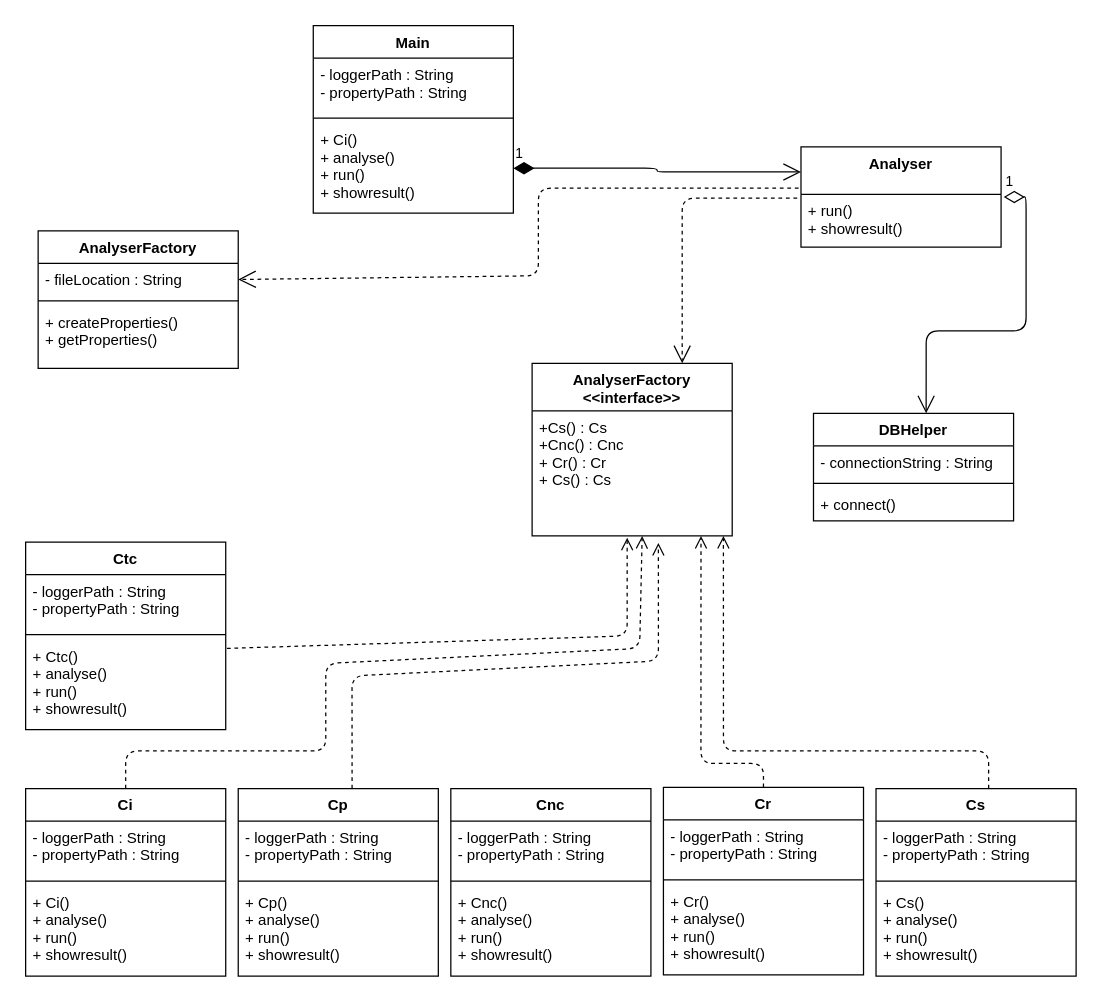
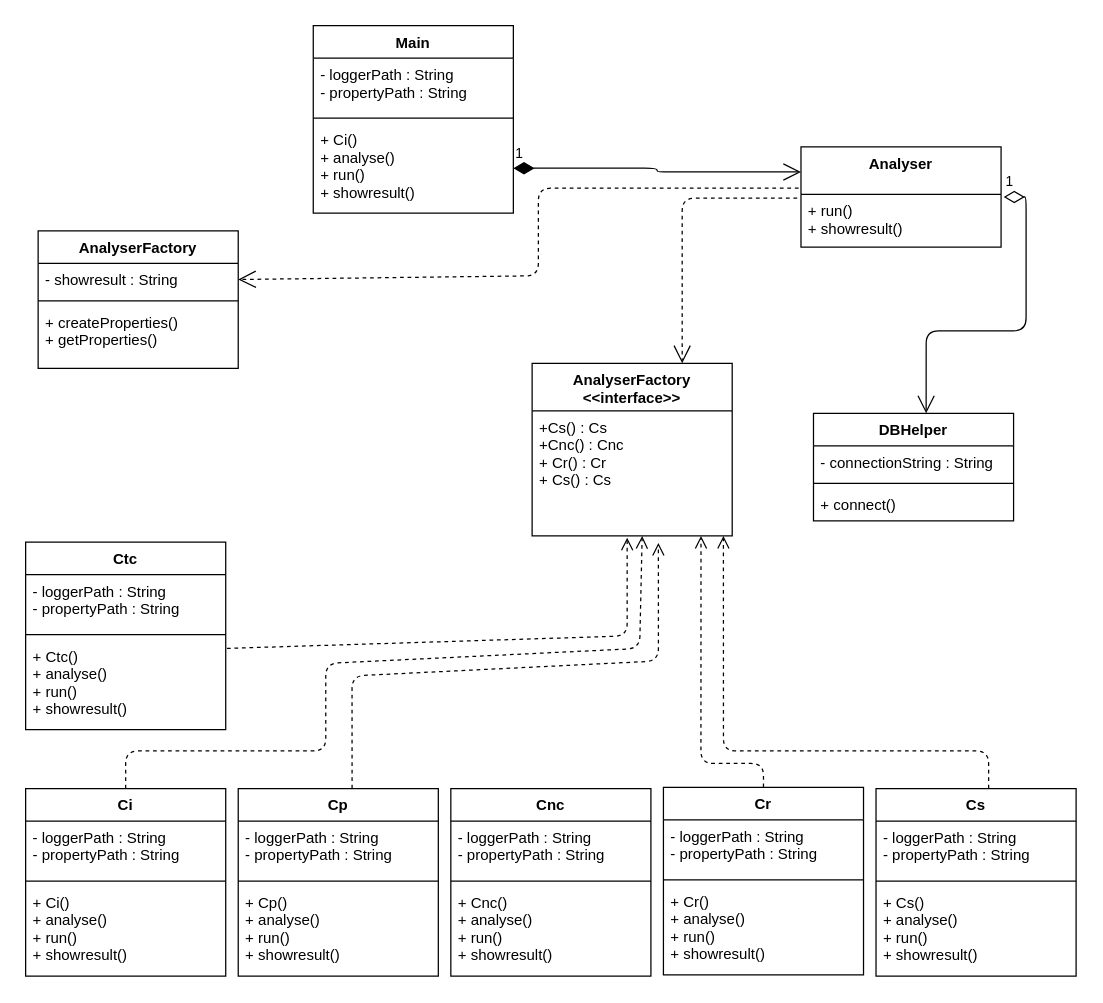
- <mxCell id="7" value="- fileLocation : String" style="text;strokeColor=none;fillColor=none;align=left;verticalAlign=top;spacingLeft=4;spacingRight=4;overflow=hidden;rotatable=0;points=[[0,0.5],[1,0.5]];portConstraint=eastwest;" parent="6" vertex="1"><mxGeometry y="26" width="160" height="26" as="geometry" /></mxCell>
+ <mxCell id="7" value="- showresult : String" style="text;strokeColor=none;fillColor=none;align=left;verticalAlign=top;spacingLeft=4;spacingRight=4;overflow=hidden;rotatable=0;points=[[0,0.5],[1,0.5]];portConstraint=eastwest;" parent="6" vertex="1"><mxGeometry y="26" width="160" height="26" as="geometry" /></mxCell>
